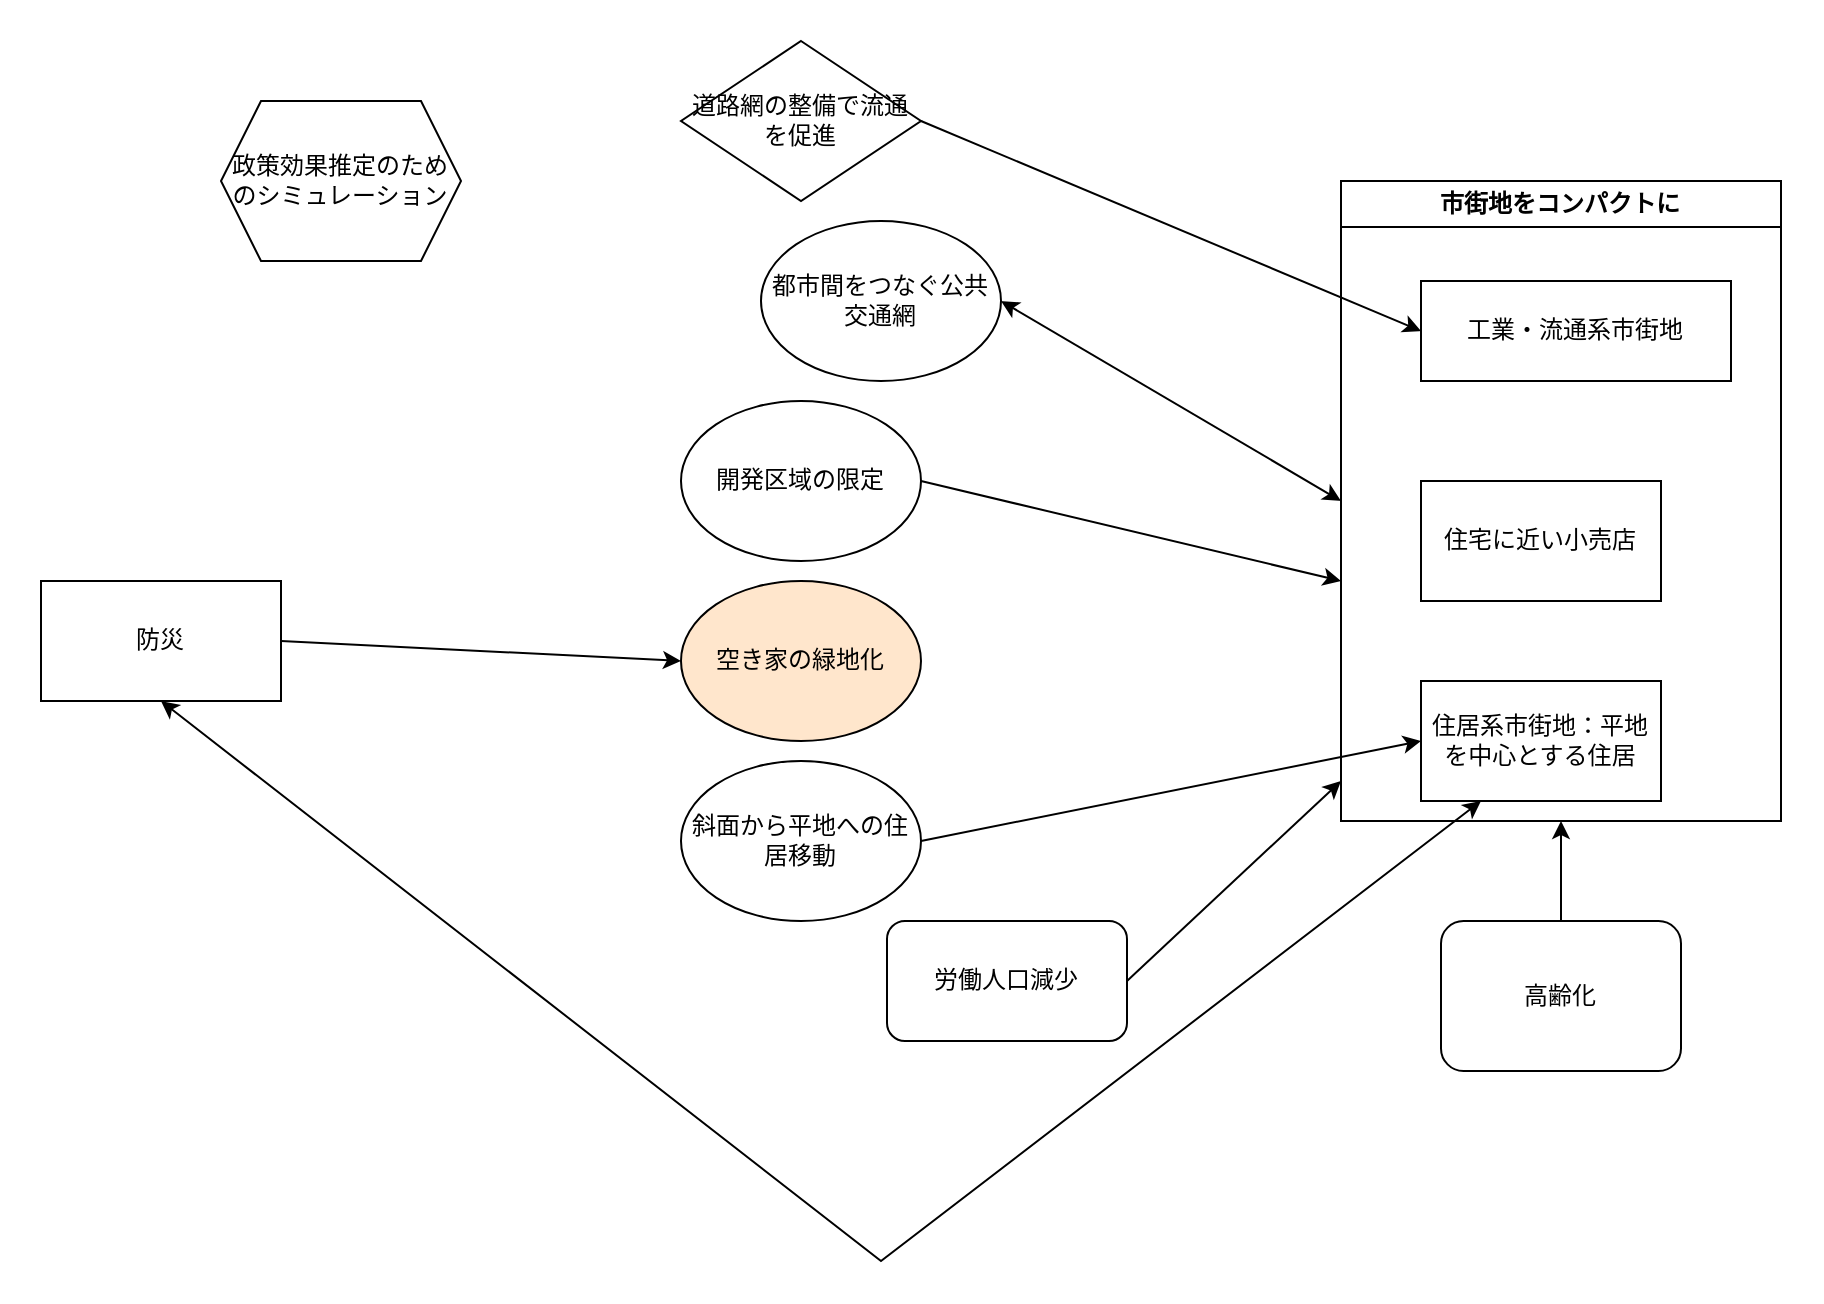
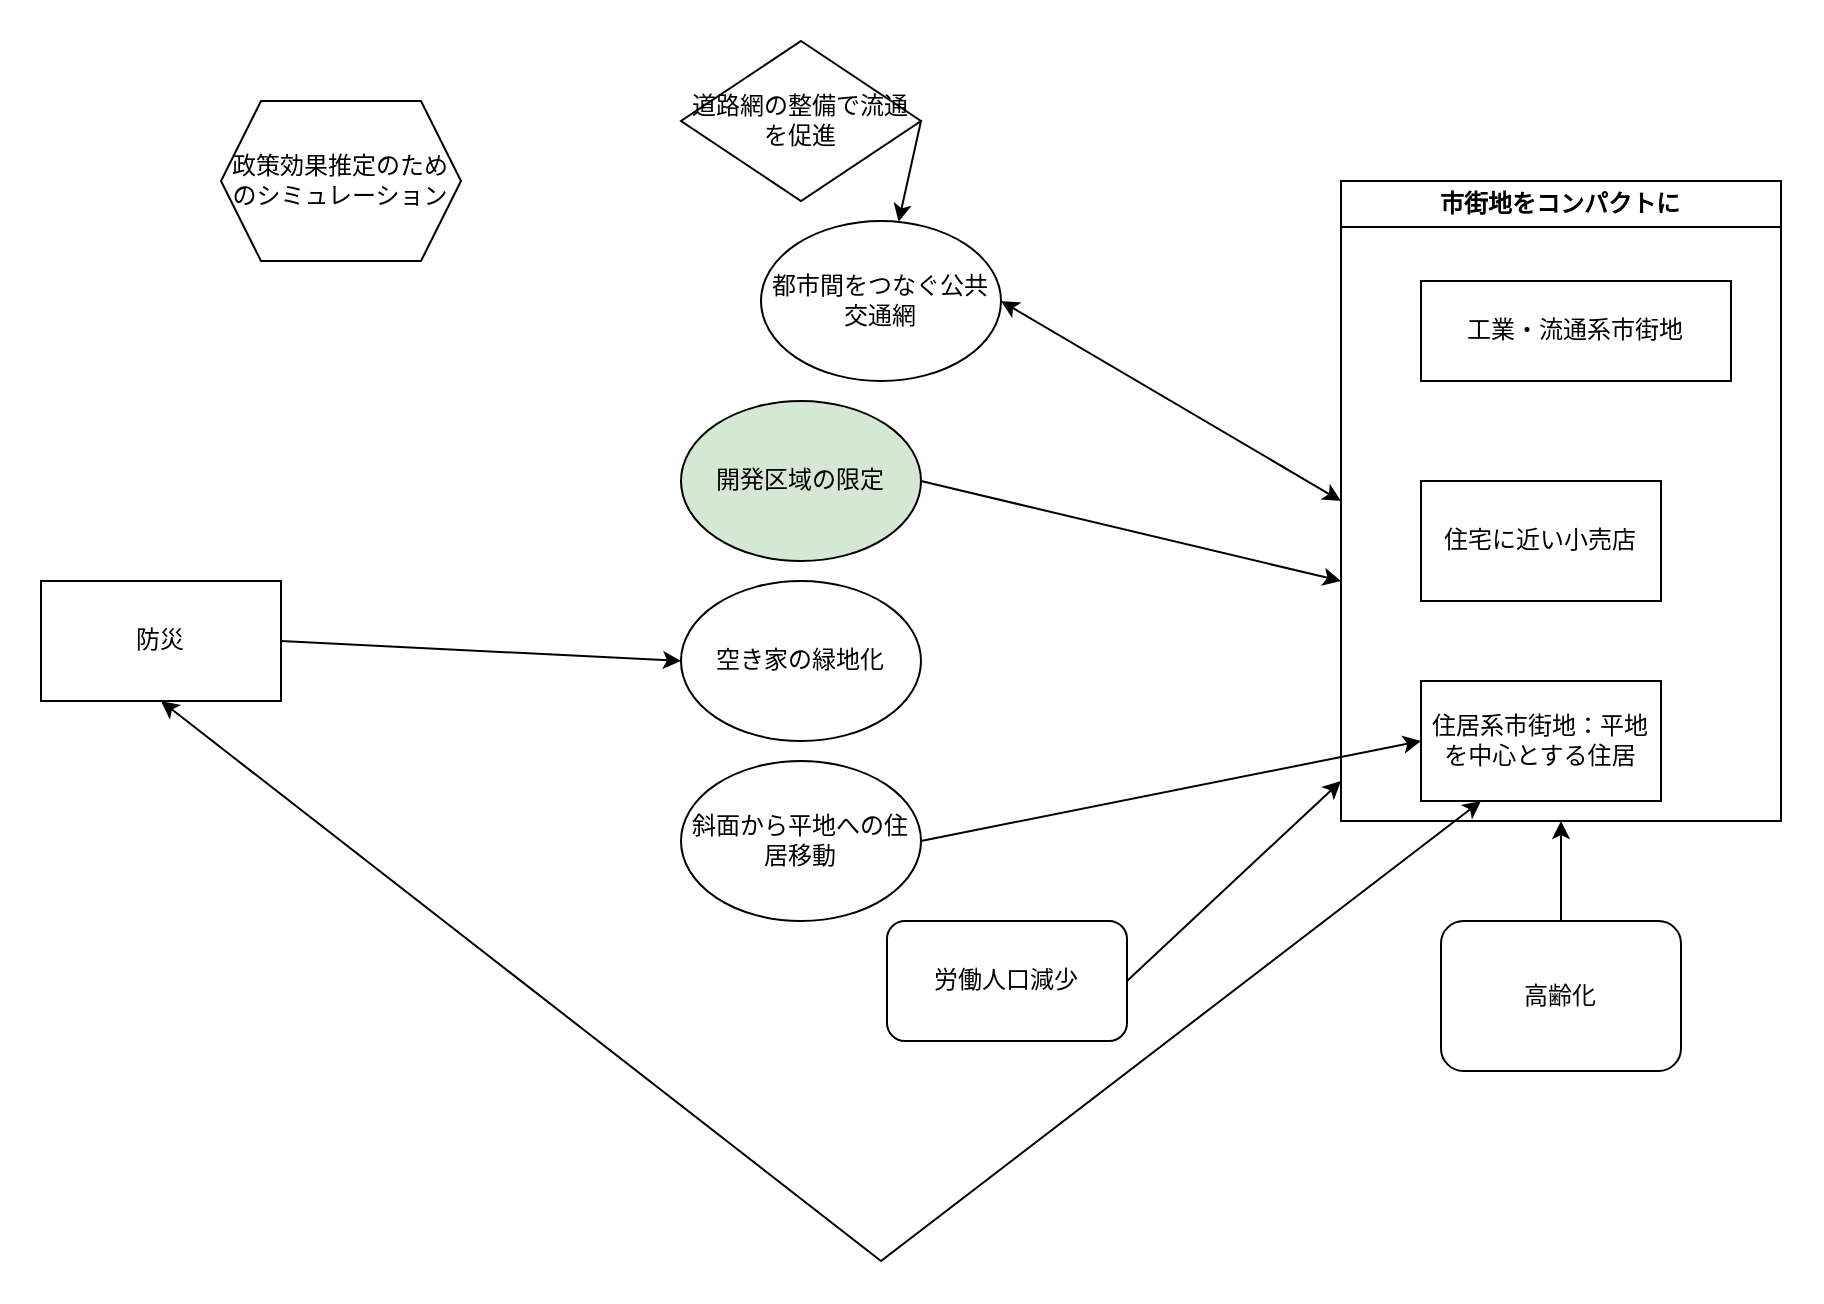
- <mxCell id="19" value="" style="endArrow=classic;html=1;rounded=0;entryX=0;entryY=0.5;entryDx=0;entryDy=0;exitX=1;exitY=0.5;exitDx=0;exitDy=0;" edge="1" parent="1" source="18" target="6"><mxGeometry width="50" height="50" relative="1" as="geometry"><mxPoint x="470" y="300" as="sourcePoint" /><mxPoint x="520" y="250" as="targetPoint" /></mxGeometry></mxCell>
+ <mxCell id="19" value="" style="endArrow=classic;html=1;rounded=0;exitX=1;exitY=0.5;exitDx=0;exitDy=0;" edge="1" parent="1" source="18" target="15"><mxGeometry width="50" height="50" relative="1" as="geometry"><mxPoint x="470" y="300" as="sourcePoint" /><mxPoint x="520" y="250" as="targetPoint" /></mxGeometry></mxCell>
- <mxCell id="20" value="開発区域の限定" style="ellipse;whiteSpace=wrap;html=1;" vertex="1" parent="1"><mxGeometry x="340" y="200" width="120" height="80" as="geometry" /></mxCell>
+ <mxCell id="20" value="開発区域の限定" style="ellipse;whiteSpace=wrap;html=1;fillColor=#d5e8d4;" vertex="1" parent="1"><mxGeometry x="340" y="200" width="120" height="80" as="geometry" /></mxCell>
- <mxCell id="12" value="空き家の緑地化" style="ellipse;whiteSpace=wrap;html=1;fillColor=#ffe6cc;" vertex="1" parent="1"><mxGeometry x="340" y="290" width="120" height="80" as="geometry" /></mxCell>
+ <mxCell id="12" value="空き家の緑地化" style="ellipse;whiteSpace=wrap;html=1;" vertex="1" parent="1"><mxGeometry x="340" y="290" width="120" height="80" as="geometry" /></mxCell>
